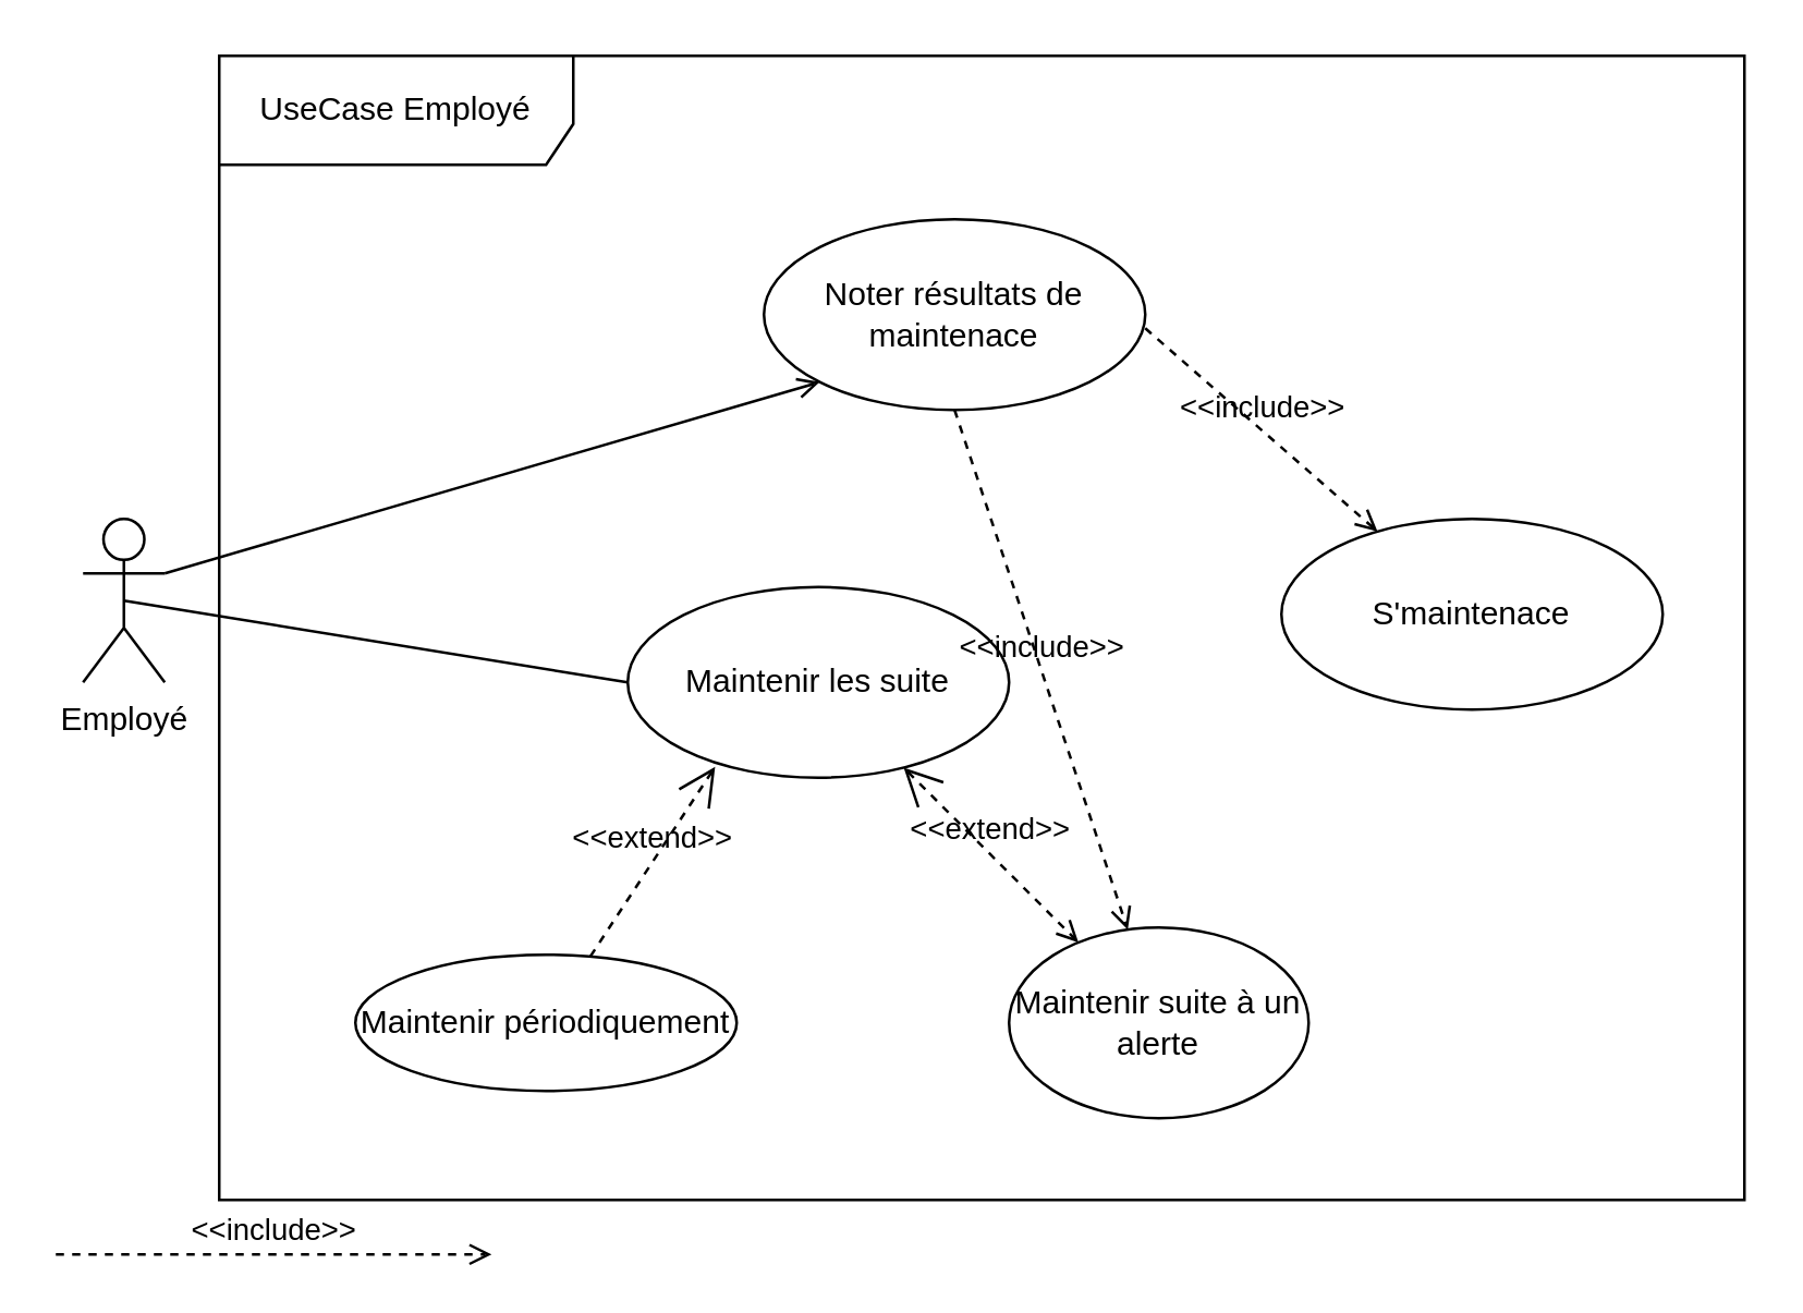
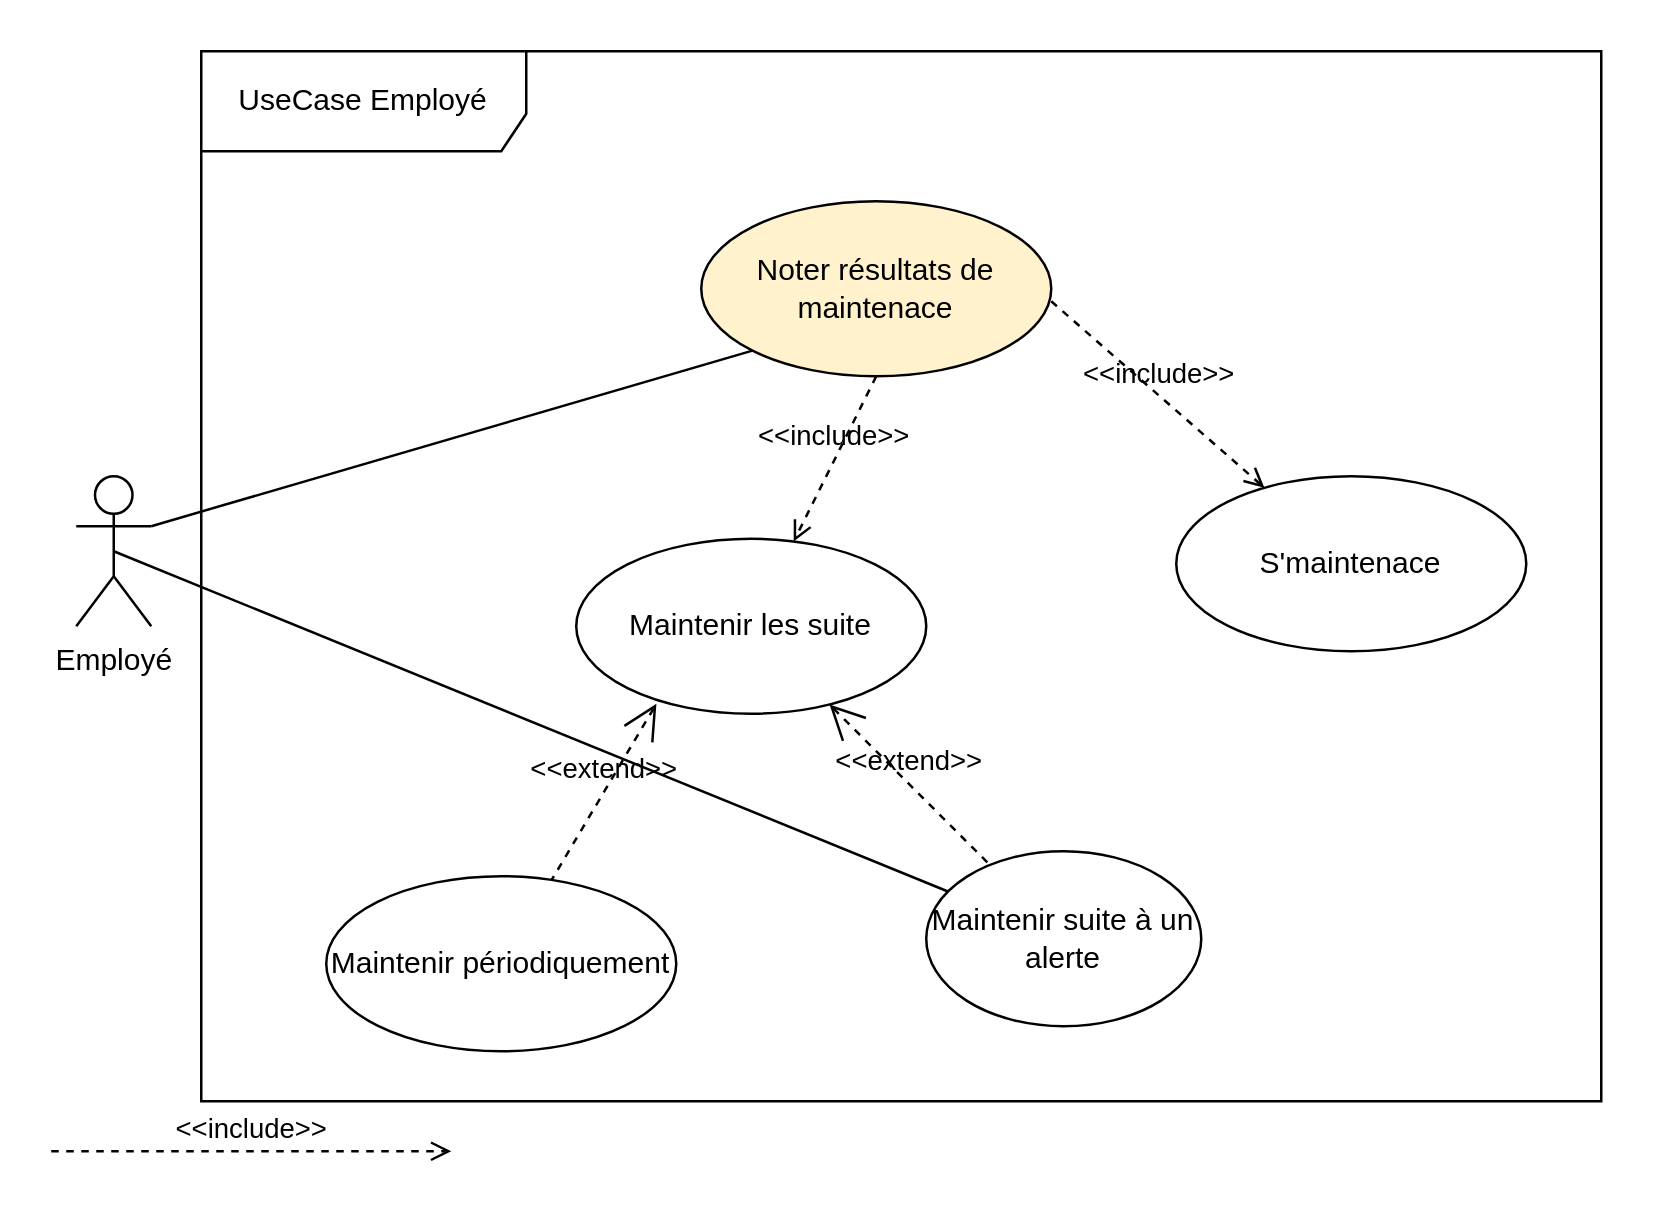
- <mxCell id="11" value="Noter résultats de maintenace" style="ellipse;whiteSpace=wrap;html=1;" parent="1" vertex="1"><mxGeometry x="280" y="80" width="140" height="70" as="geometry" /></mxCell>
+ <mxCell id="11" value="Noter résultats de maintenace" style="ellipse;whiteSpace=wrap;html=1;fillColor=#fff2cc;" parent="1" vertex="1"><mxGeometry x="280" y="80" width="140" height="70" as="geometry" /></mxCell>
- <mxCell id="4" style="edgeStyle=none;rounded=0;orthogonalLoop=1;jettySize=auto;html=1;exitX=1;exitY=0.333;exitDx=0;exitDy=0;exitPerimeter=0;entryX=0;entryY=1;entryDx=0;entryDy=0;endArrow=open;endFill=0;" parent="1" source="5" target="11" edge="1"><mxGeometry relative="1" as="geometry" /></mxCell>
+ <mxCell id="4" style="edgeStyle=none;rounded=0;orthogonalLoop=1;jettySize=auto;html=1;exitX=1;exitY=0.333;exitDx=0;exitDy=0;exitPerimeter=0;entryX=0;entryY=1;entryDx=0;entryDy=0;endArrow=none;endFill=0;" parent="1" source="5" target="11" edge="1"><mxGeometry relative="1" as="geometry" /></mxCell>
- <mxCell id="3" style="rounded=0;orthogonalLoop=1;jettySize=auto;html=1;exitX=0.5;exitY=0.5;exitDx=0;exitDy=0;exitPerimeter=0;entryX=0;entryY=0.5;entryDx=0;entryDy=0;endArrow=none;endFill=0;" parent="1" source="5" target="6" edge="1"><mxGeometry relative="1" as="geometry" /></mxCell>
+ <mxCell id="3" style="rounded=0;orthogonalLoop=1;jettySize=auto;html=1;exitX=0.5;exitY=0.5;exitDx=0;exitDy=0;exitPerimeter=0;endArrow=none;endFill=0;" parent="1" source="5" target="8" edge="1"><mxGeometry relative="1" as="geometry" /></mxCell>
- <mxCell id="12" value="&amp;lt;&amp;lt;include&amp;gt;&amp;gt;" style="edgeStyle=none;html=1;endArrow=open;verticalAlign=bottom;dashed=1;labelBackgroundColor=none;exitX=0.5;exitY=1;exitDx=0;exitDy=0;" parent="1" source="11" target="8" edge="1"><mxGeometry width="160" relative="1" as="geometry"><mxPoint x="380" y="130" as="sourcePoint" /><mxPoint x="540" y="130" as="targetPoint" /></mxGeometry></mxCell>
+ <mxCell id="12" value="&amp;lt;&amp;lt;include&amp;gt;&amp;gt;" style="edgeStyle=none;html=1;endArrow=open;verticalAlign=bottom;dashed=1;labelBackgroundColor=none;exitX=0.5;exitY=1;exitDx=0;exitDy=0;" parent="1" source="11" target="6" edge="1"><mxGeometry width="160" relative="1" as="geometry"><mxPoint x="380" y="130" as="sourcePoint" /><mxPoint x="540" y="130" as="targetPoint" /></mxGeometry></mxCell>
- <mxCell id="10" value="&amp;lt;&amp;lt;extend&amp;gt;&amp;gt;" style="edgeStyle=none;html=1;startArrow=open;endArrow=open;startSize=12;verticalAlign=bottom;dashed=1;labelBackgroundColor=none;" parent="1" source="6" target="8" edge="1"><mxGeometry width="160" relative="1" as="geometry"><mxPoint x="222" y="166" as="sourcePoint" /><mxPoint x="198.616" y="260.266" as="targetPoint" /></mxGeometry></mxCell>
+ <mxCell id="10" value="&amp;lt;&amp;lt;extend&amp;gt;&amp;gt;" style="edgeStyle=none;html=1;startArrow=open;endArrow=none;startSize=12;verticalAlign=bottom;dashed=1;labelBackgroundColor=none;" parent="1" source="6" target="8" edge="1"><mxGeometry width="160" relative="1" as="geometry"><mxPoint x="222" y="166" as="sourcePoint" /><mxPoint x="198.616" y="260.266" as="targetPoint" /></mxGeometry></mxCell>
- <mxCell id="7" value="Maintenir périodiquement" style="ellipse;whiteSpace=wrap;html=1;" parent="1" vertex="1"><mxGeometry x="130" y="350" width="140" height="50" as="geometry" /></mxCell>
+ <mxCell id="7" value="Maintenir périodiquement" style="ellipse;whiteSpace=wrap;html=1;" parent="1" vertex="1"><mxGeometry x="130" y="350" width="140" height="70" as="geometry" /></mxCell>
